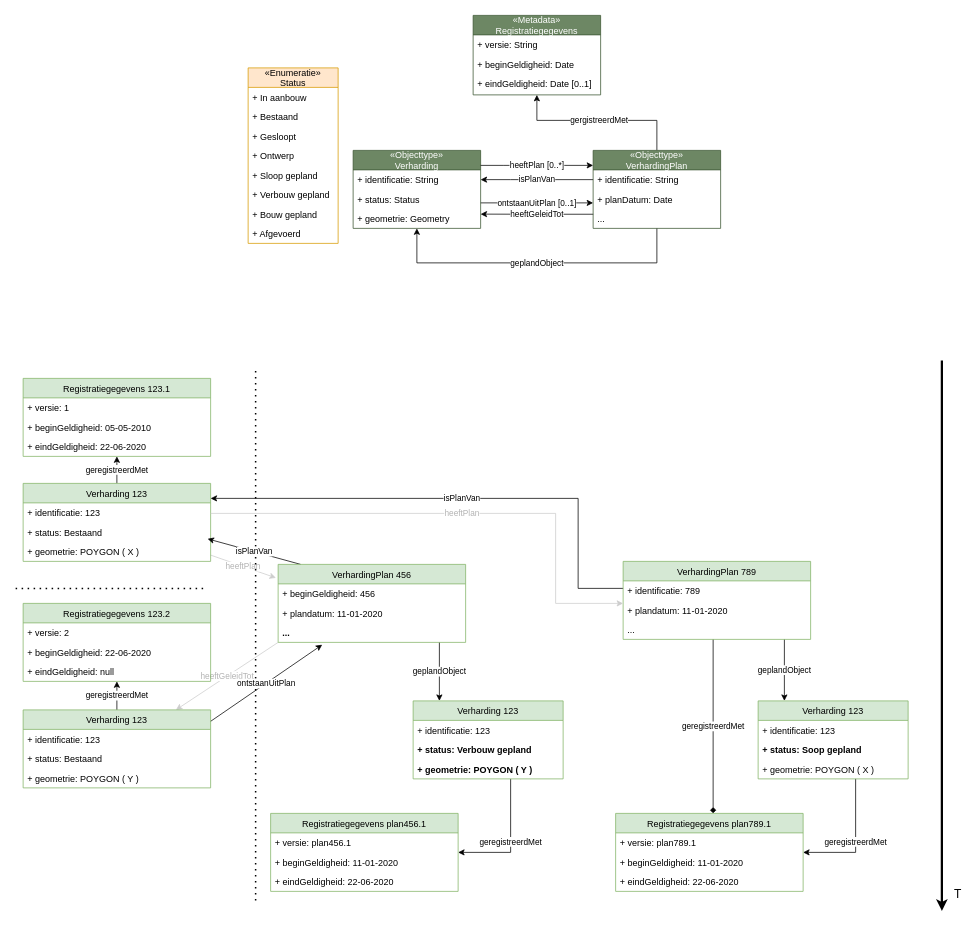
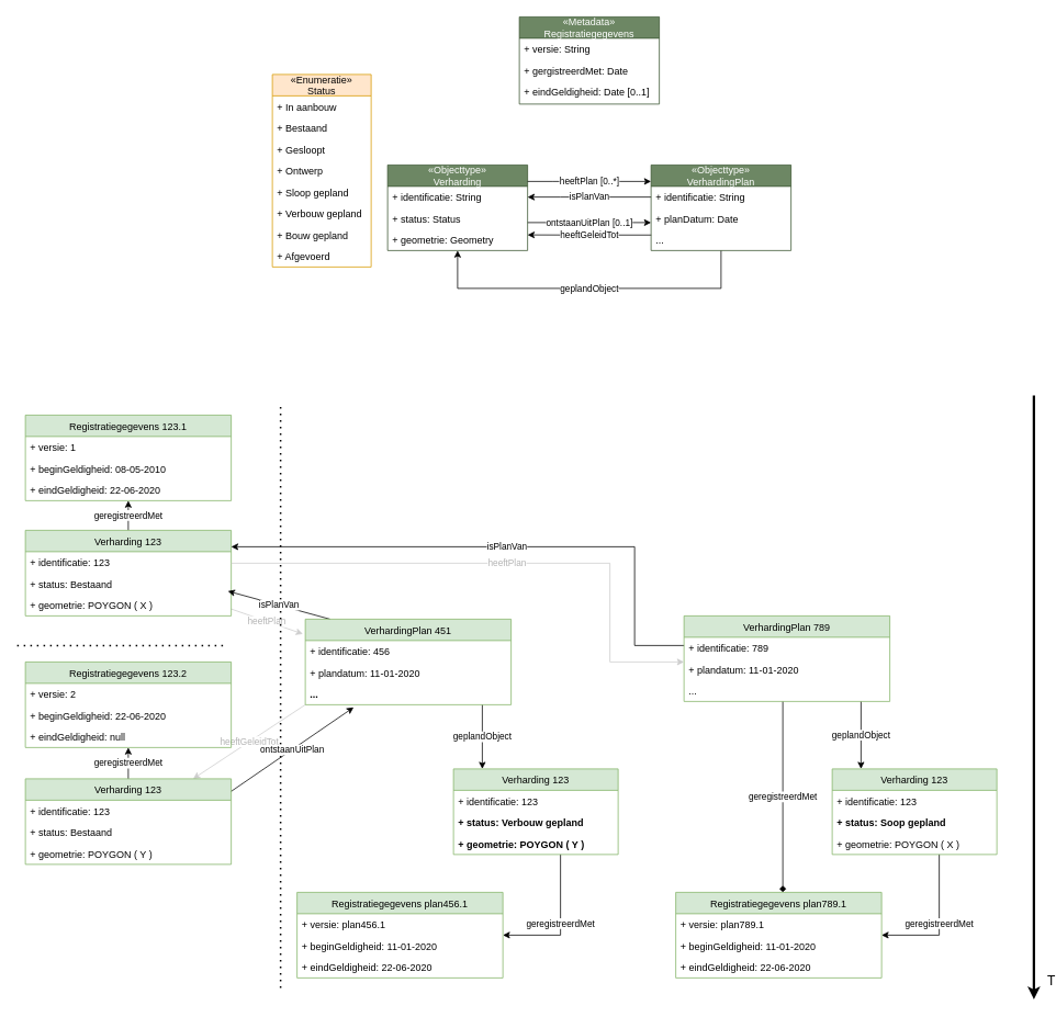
- <mxCell id="9" value="+ beginGeldigheid: Date" style="text;strokeColor=none;fillColor=none;align=left;verticalAlign=top;spacingLeft=4;spacingRight=4;overflow=hidden;rotatable=0;points=[[0,0.5],[1,0.5]];portConstraint=eastwest;" parent="7" vertex="1"><mxGeometry y="52" width="170" height="26" as="geometry" /></mxCell>
+ <mxCell id="9" value="+ gergistreerdMet: Date" style="text;strokeColor=none;fillColor=none;align=left;verticalAlign=top;spacingLeft=4;spacingRight=4;overflow=hidden;rotatable=0;points=[[0,0.5],[1,0.5]];portConstraint=eastwest;" parent="7" vertex="1"><mxGeometry y="52" width="170" height="26" as="geometry" /></mxCell>
- <mxCell id="13" value="gergistreerdMet" style="edgeStyle=orthogonalEdgeStyle;rounded=0;orthogonalLoop=1;jettySize=auto;html=1;" parent="1" source="15" target="7" edge="1"><mxGeometry relative="1" as="geometry"><Array as="points"><mxPoint x="875" y="160" /><mxPoint x="715" y="160" /></Array></mxGeometry></mxCell>
- <mxCell id="39" value="+ beginGeldigheid: 05-05-2010" style="text;strokeColor=none;fillColor=none;align=left;verticalAlign=top;spacingLeft=4;spacingRight=4;overflow=hidden;rotatable=0;points=[[0,0.5],[1,0.5]];portConstraint=eastwest;" parent="37" vertex="1"><mxGeometry y="52" width="250" height="26" as="geometry" /></mxCell>
+ <mxCell id="39" value="+ beginGeldigheid: 08-05-2010" style="text;strokeColor=none;fillColor=none;align=left;verticalAlign=top;spacingLeft=4;spacingRight=4;overflow=hidden;rotatable=0;points=[[0,0.5],[1,0.5]];portConstraint=eastwest;" parent="37" vertex="1"><mxGeometry y="52" width="250" height="26" as="geometry" /></mxCell>
- <mxCell id="46" value="VerhardingPlan 456" style="swimlane;fontStyle=0;childLayout=stackLayout;horizontal=1;startSize=26;fillColor=#d5e8d4;horizontalStack=0;resizeParent=1;resizeParentMax=0;resizeLast=0;collapsible=1;marginBottom=0;strokeColor=#82b366;" parent="1" vertex="1"><mxGeometry x="370" y="752" width="250" height="104" as="geometry" /></mxCell>
+ <mxCell id="46" value="VerhardingPlan 451" style="swimlane;fontStyle=0;childLayout=stackLayout;horizontal=1;startSize=26;fillColor=#d5e8d4;horizontalStack=0;resizeParent=1;resizeParentMax=0;resizeLast=0;collapsible=1;marginBottom=0;strokeColor=#82b366;" parent="1" vertex="1"><mxGeometry x="370" y="752" width="250" height="104" as="geometry" /></mxCell>
- <mxCell id="47" value="+ beginGeldigheid: 456" style="text;strokeColor=none;fillColor=none;align=left;verticalAlign=top;spacingLeft=4;spacingRight=4;overflow=hidden;rotatable=0;points=[[0,0.5],[1,0.5]];portConstraint=eastwest;" parent="46" vertex="1"><mxGeometry y="26" width="250" height="26" as="geometry" /></mxCell>
+ <mxCell id="47" value="+ identificatie: 456" style="text;strokeColor=none;fillColor=none;align=left;verticalAlign=top;spacingLeft=4;spacingRight=4;overflow=hidden;rotatable=0;points=[[0,0.5],[1,0.5]];portConstraint=eastwest;" parent="46" vertex="1"><mxGeometry y="26" width="250" height="26" as="geometry" /></mxCell>
